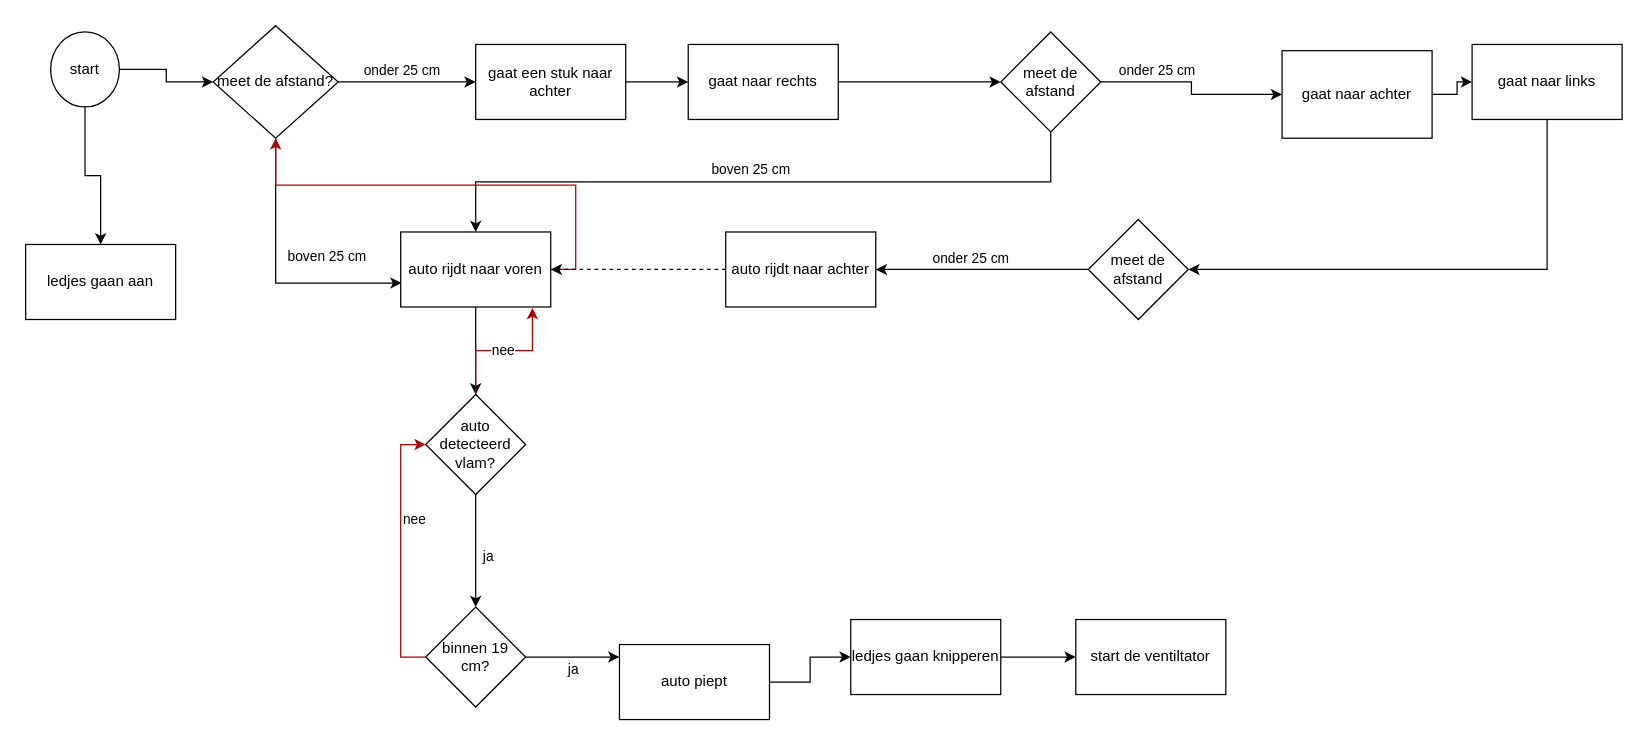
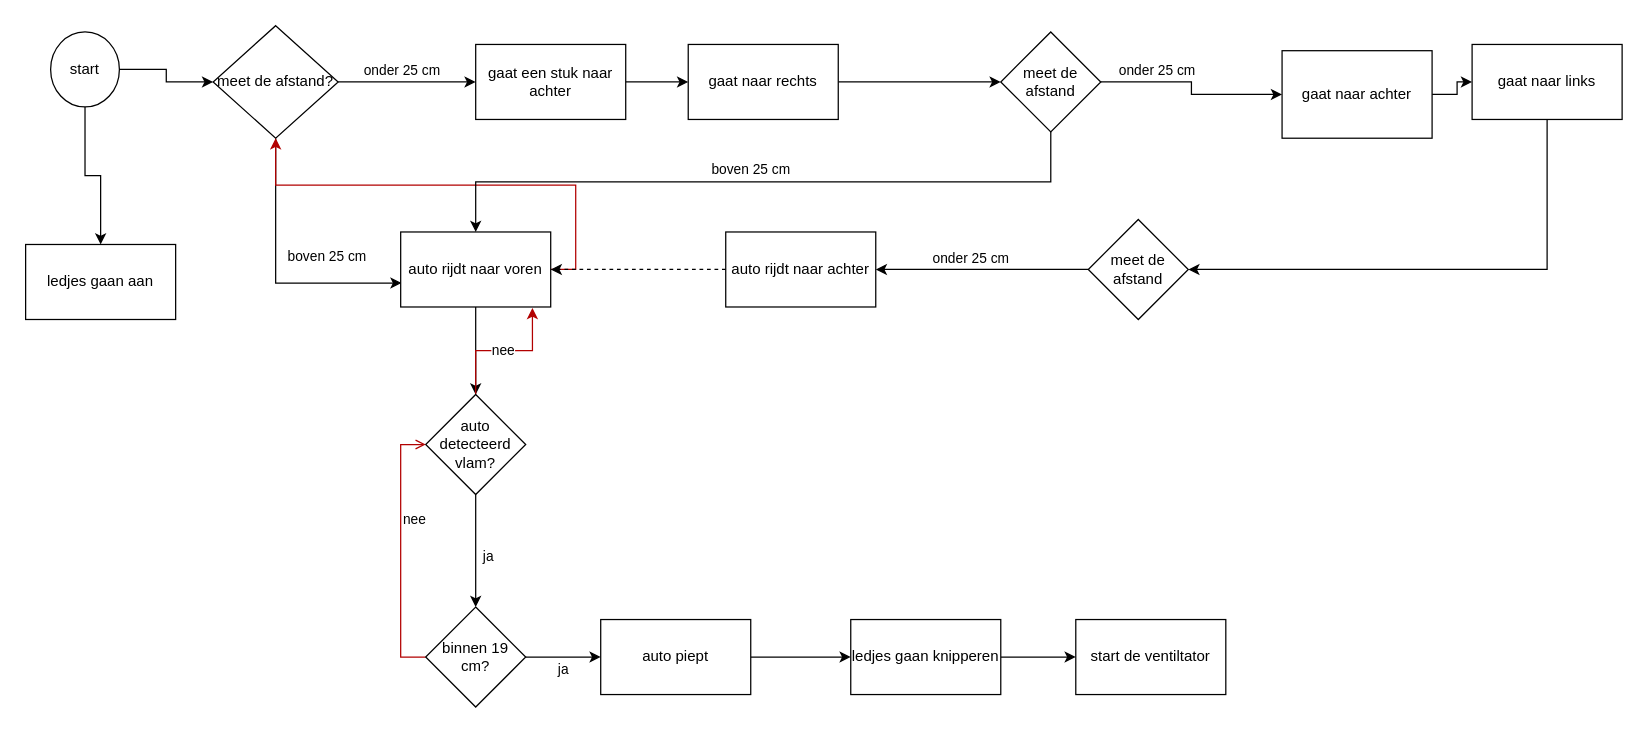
- <mxCell id="34" style="edgeStyle=orthogonalEdgeStyle;rounded=0;orthogonalLoop=1;jettySize=auto;html=1;exitX=0;exitY=0.5;exitDx=0;exitDy=0;entryX=0;entryY=0.5;entryDx=0;entryDy=0;fillColor=#e51400;strokeColor=#B20000;" edge="1" parent="1" source="36" target="32"><mxGeometry relative="1" as="geometry" /></mxCell>
+ <mxCell id="34" style="edgeStyle=orthogonalEdgeStyle;rounded=0;orthogonalLoop=1;jettySize=auto;html=1;exitX=0;exitY=0.5;exitDx=0;exitDy=0;entryX=0;entryY=0.5;entryDx=0;entryDy=0;fillColor=#e51400;strokeColor=#B20000;endArrow=open;" edge="1" parent="1" source="36" target="32"><mxGeometry relative="1" as="geometry" /></mxCell>
- <mxCell id="38" value="auto piept" style="whiteSpace=wrap;html=1;" vertex="1" parent="1"><mxGeometry x="495" y="515" width="120" height="60" as="geometry" /></mxCell>
+ <mxCell id="38" value="auto piept" style="whiteSpace=wrap;html=1;" vertex="1" parent="1"><mxGeometry x="480" y="495" width="120" height="60" as="geometry" /></mxCell>
